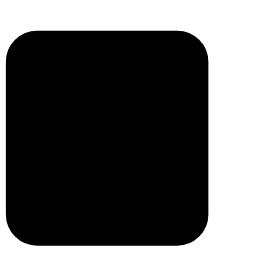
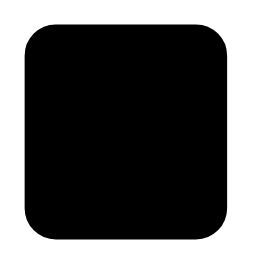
- <mxCell id="2" value="M" style="rounded=1;whiteSpace=wrap;html=1;fillColor=light-dark(#FFFFFF,#9933FF);strokeColor=default;gradientColor=light-dark(#D5739D,#B266FF);fontSize=150;fontFamily=Comic Sans MS;align=center;spacingTop=0;labelBackgroundColor=none;labelBorderColor=none;textShadow=0;fontColor=light-dark(#000000,#FFFFFF);glass=0;shadow=0;strokeWidth=2;" vertex="1" parent="1"><mxGeometry x="5" y="25" width="160" height="170" as="geometry" /></mxCell>
+ <mxCell id="2" value="M" style="rounded=1;whiteSpace=wrap;html=1;fillColor=light-dark(#FFFFFF,#9933FF);strokeColor=default;gradientColor=light-dark(#D5739D,#B266FF);fontSize=150;fontFamily=Comic Sans MS;align=center;spacingTop=0;labelBackgroundColor=none;labelBorderColor=none;textShadow=0;fontColor=light-dark(#000000,#FFFFFF);glass=0;shadow=0;strokeWidth=2;" vertex="1" parent="1"><mxGeometry x="20" y="20" width="160" height="170" as="geometry" /></mxCell>
